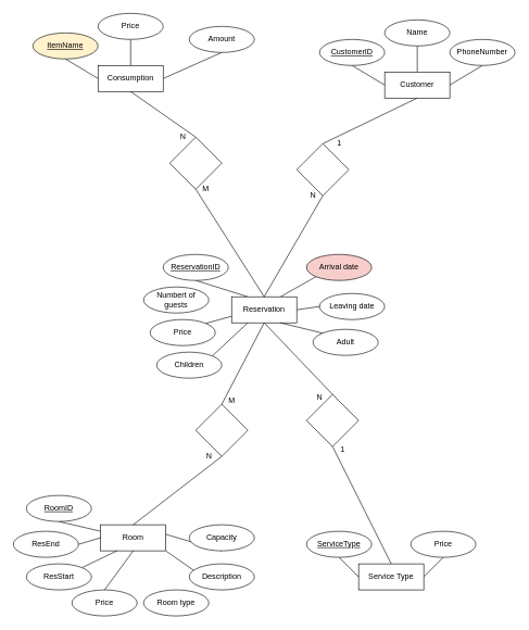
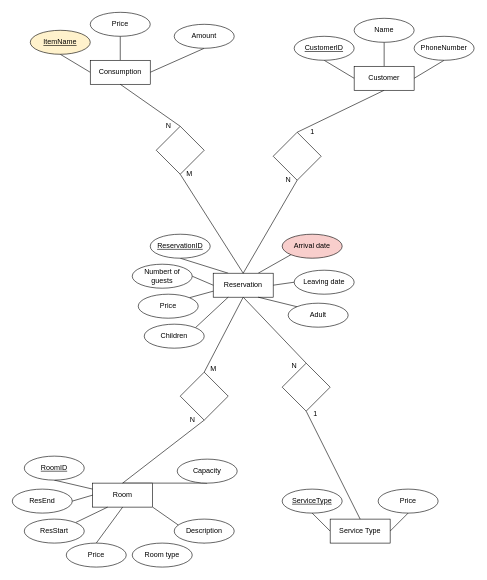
+ <mxCell id="51" style="edgeStyle=none;rounded=0;orthogonalLoop=1;jettySize=auto;html=1;exitX=1;exitY=0.5;exitDx=0;exitDy=0;entryX=0;entryY=0.5;entryDx=0;entryDy=0;endArrow=none;endFill=0;" edge="1" parent="1" source="52" target="41"><mxGeometry relative="1" as="geometry" /></mxCell>
- <mxCell id="27" value="Capacity" style="ellipse;whiteSpace=wrap;html=1;align=center;" vertex="1" parent="1"><mxGeometry x="290" y="805" width="100" height="40" as="geometry" /></mxCell>
+ <mxCell id="27" value="Capacity" style="ellipse;whiteSpace=wrap;html=1;align=center;" vertex="1" parent="1"><mxGeometry x="295" y="765" width="100" height="40" as="geometry" /></mxCell>
